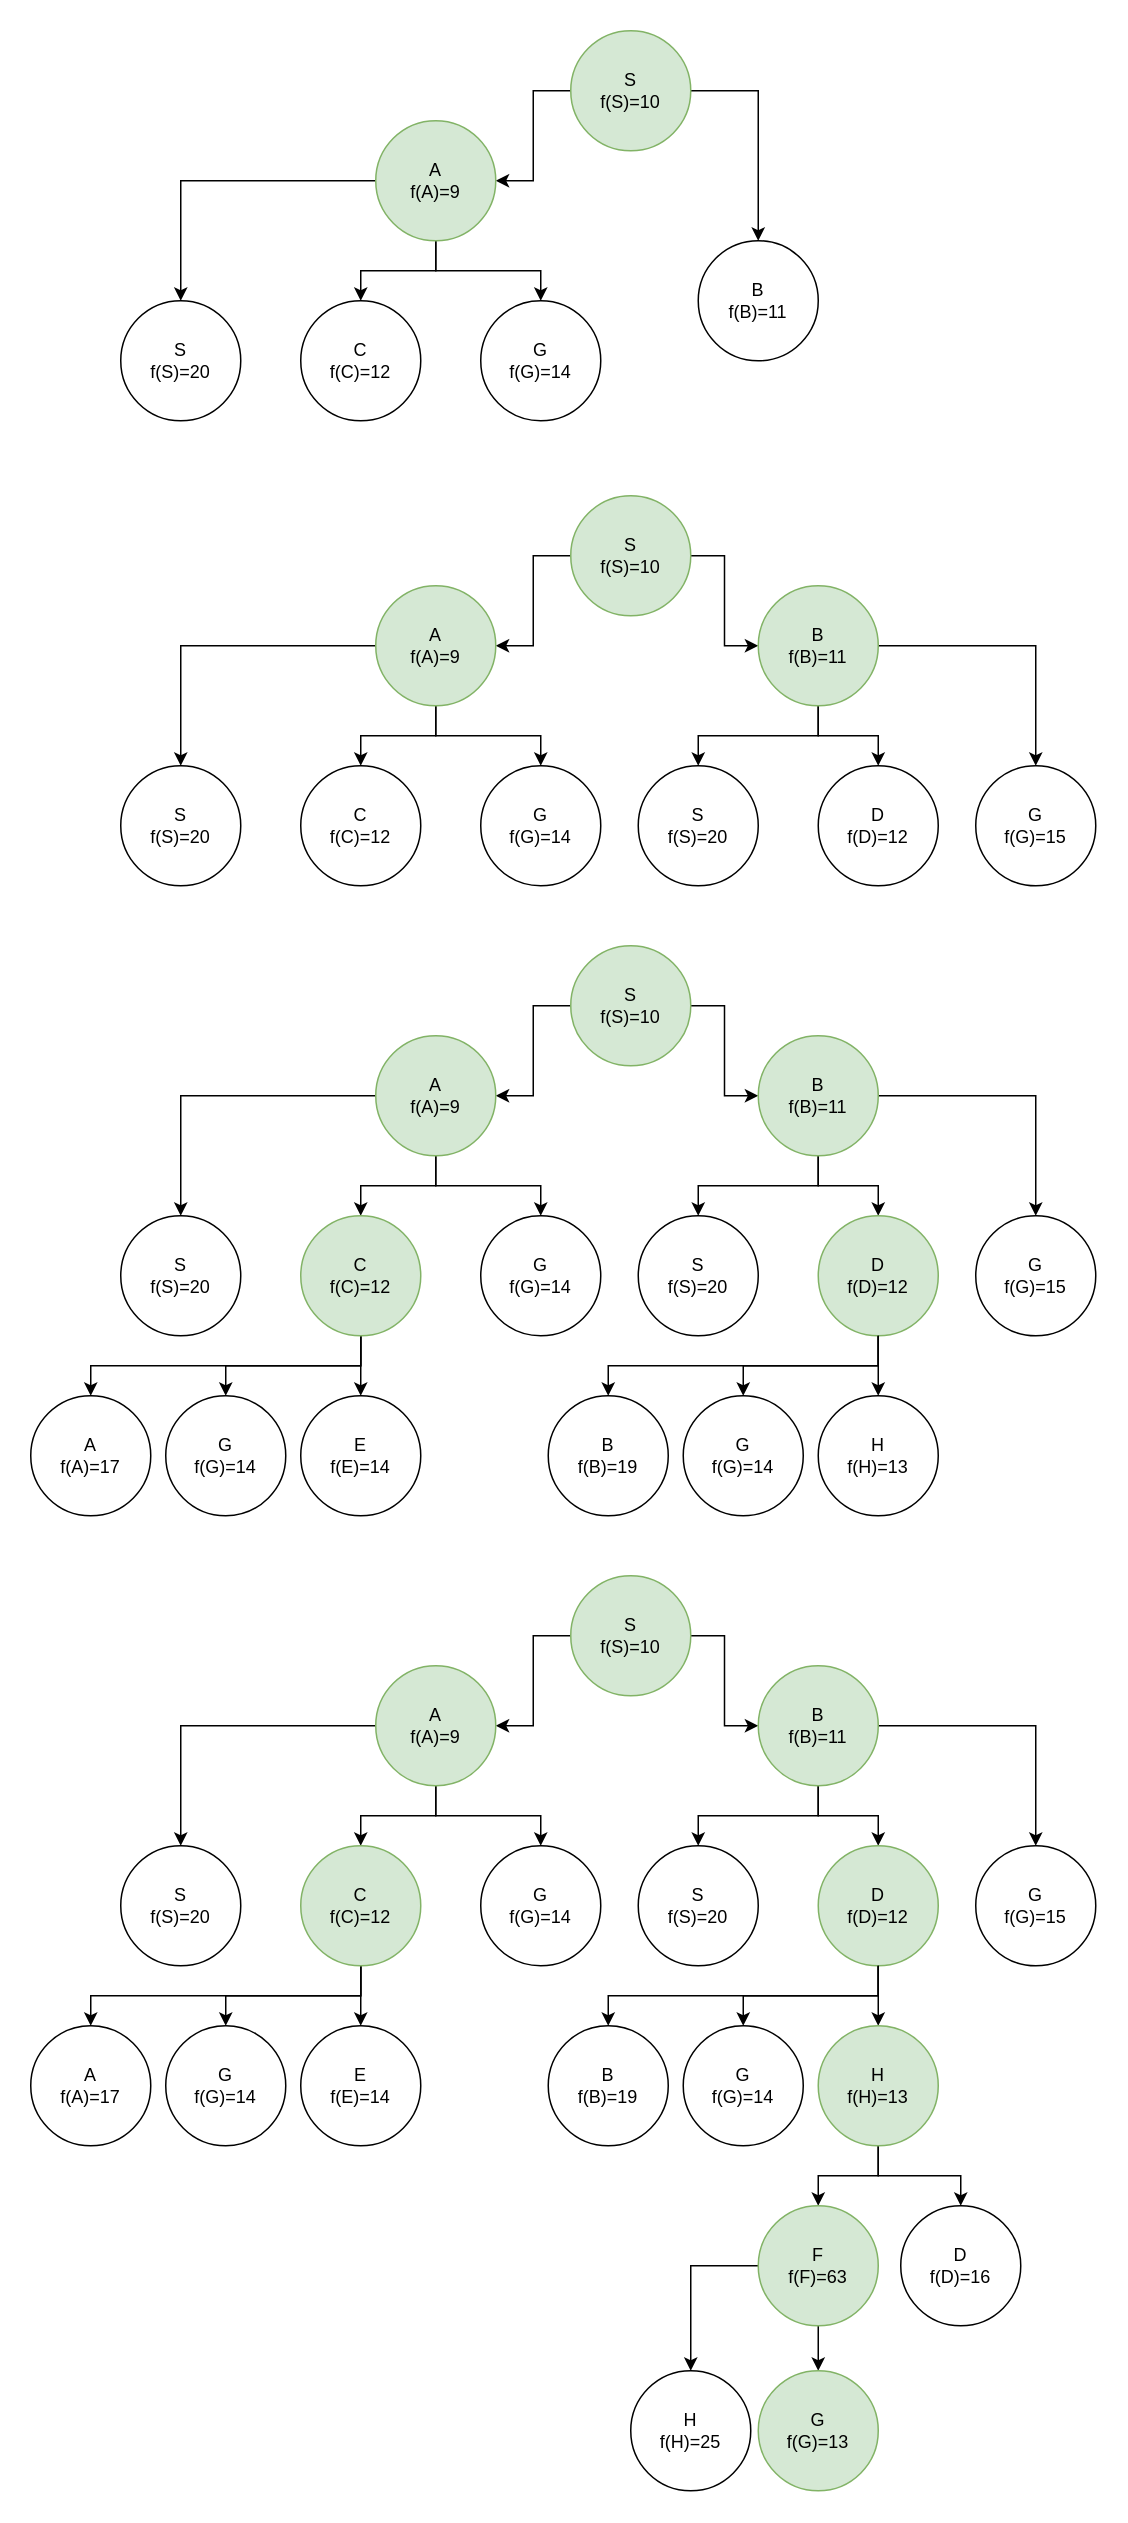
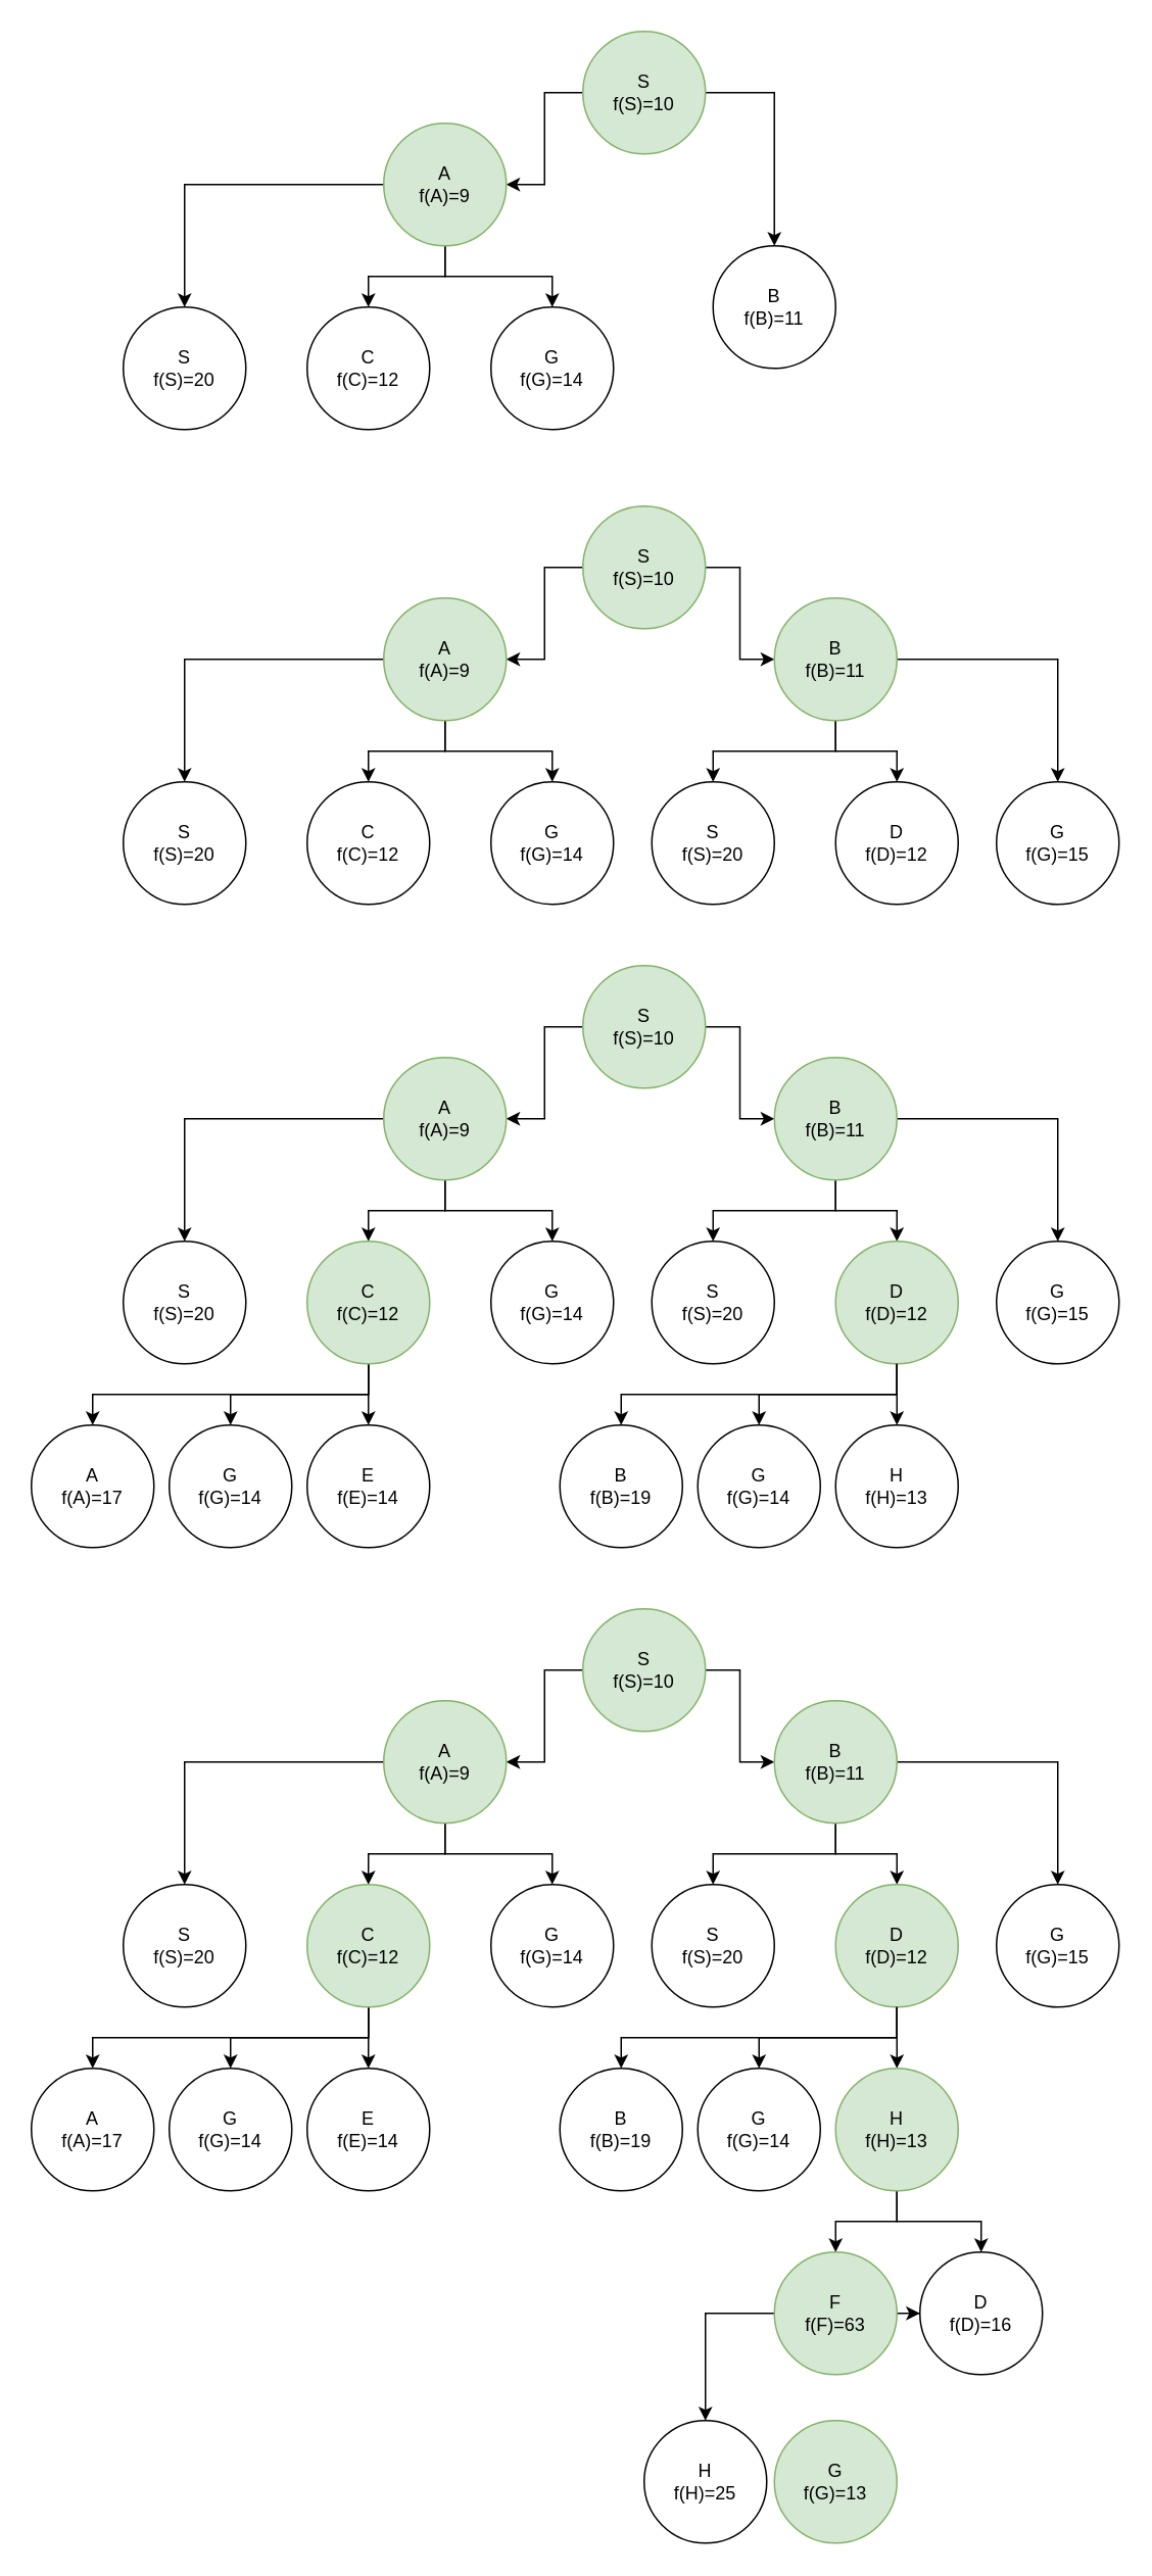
- <mxCell id="90" value="" style="edgeStyle=orthogonalEdgeStyle;rounded=0;orthogonalLoop=1;jettySize=auto;html=1;" edge="1" parent="1" source="92" target="94"><mxGeometry relative="1" as="geometry" /></mxCell>
+ <mxCell id="90" value="" style="edgeStyle=orthogonalEdgeStyle;rounded=0;orthogonalLoop=1;jettySize=auto;html=1;" edge="1" parent="1" source="92" target="93"><mxGeometry relative="1" as="geometry" /></mxCell>
